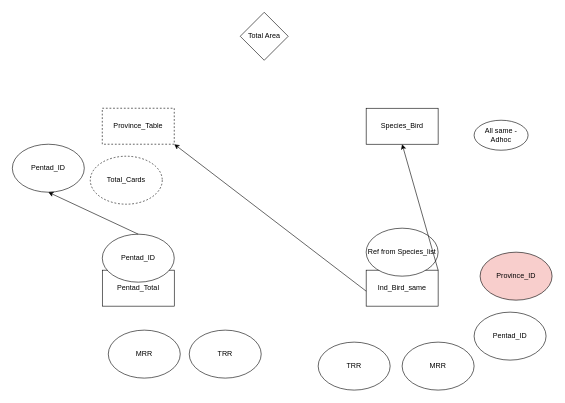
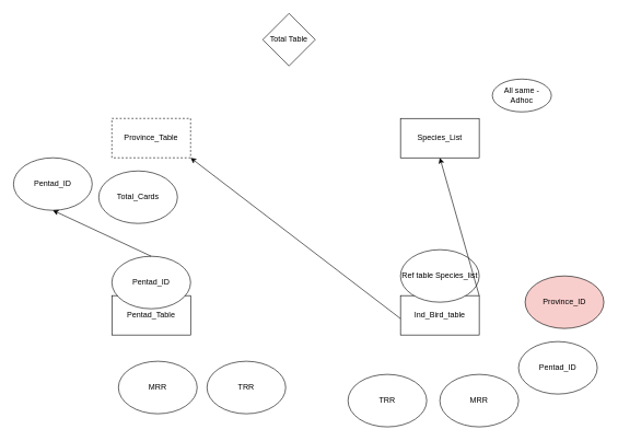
- <mxCell id="6" value="Total Area" style="rhombus;whiteSpace=wrap;html=1;" vertex="1" parent="1"><mxGeometry x="400" y="20" width="80" height="80" as="geometry" /></mxCell>
+ <mxCell id="6" value="Total Table" style="rhombus;whiteSpace=wrap;html=1;" vertex="1" parent="1"><mxGeometry x="400" y="20" width="80" height="80" as="geometry" /></mxCell>
- <mxCell id="2" value="Species_Bird" style="rounded=0;whiteSpace=wrap;html=1;" vertex="1" parent="1"><mxGeometry x="610" y="180" width="120" height="60" as="geometry" /></mxCell>
+ <mxCell id="2" value="Species_List" style="rounded=0;whiteSpace=wrap;html=1;" vertex="1" parent="1"><mxGeometry x="610" y="180" width="120" height="60" as="geometry" /></mxCell>
- <mxCell id="7" value="All same - Adhoc" style="ellipse;whiteSpace=wrap;html=1;" vertex="1" parent="1"><mxGeometry x="790" y="200" width="90" height="50" as="geometry" /></mxCell>
+ <mxCell id="7" value="All same - Adhoc" style="ellipse;whiteSpace=wrap;html=1;" vertex="1" parent="1"><mxGeometry x="750" y="120" width="90" height="50" as="geometry" /></mxCell>
- <mxCell id="16" value="Total_Cards" style="ellipse;whiteSpace=wrap;html=1;dashed=1;" vertex="1" parent="1"><mxGeometry x="150" y="260" width="120" height="80" as="geometry" /></mxCell>
+ <mxCell id="16" value="Total_Cards" style="ellipse;whiteSpace=wrap;html=1;" vertex="1" parent="1"><mxGeometry x="150" y="260" width="120" height="80" as="geometry" /></mxCell>
- <mxCell id="8" value="Ref from Species_list" style="ellipse;whiteSpace=wrap;html=1;" vertex="1" parent="1"><mxGeometry x="610" y="380" width="120" height="80" as="geometry" /></mxCell>
+ <mxCell id="8" value="Ref table Species_list" style="ellipse;whiteSpace=wrap;html=1;" vertex="1" parent="1"><mxGeometry x="610" y="380" width="120" height="80" as="geometry" /></mxCell>
- <mxCell id="4" value="Pentad_Total" style="rounded=0;whiteSpace=wrap;html=1;" vertex="1" parent="1"><mxGeometry x="170" y="450" width="120" height="60" as="geometry" /></mxCell>
+ <mxCell id="4" value="Pentad_Table" style="rounded=0;whiteSpace=wrap;html=1;" vertex="1" parent="1"><mxGeometry x="170" y="450" width="120" height="60" as="geometry" /></mxCell>
- <mxCell id="5" value="Ind_Bird_same" style="rounded=0;whiteSpace=wrap;html=1;" vertex="1" parent="1"><mxGeometry x="610" y="450" width="120" height="60" as="geometry" /></mxCell>
+ <mxCell id="5" value="Ind_Bird_table" style="rounded=0;whiteSpace=wrap;html=1;" vertex="1" parent="1"><mxGeometry x="610" y="450" width="120" height="60" as="geometry" /></mxCell>
